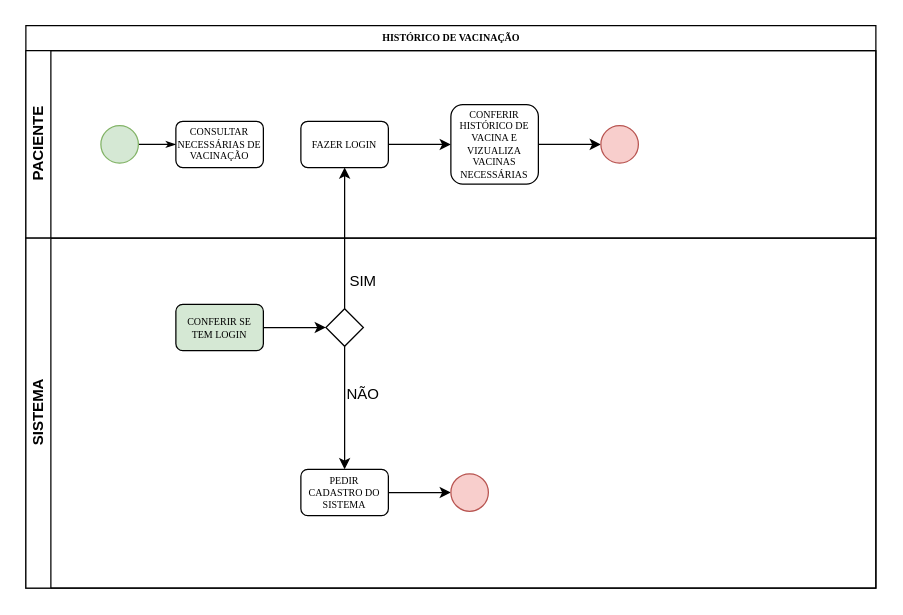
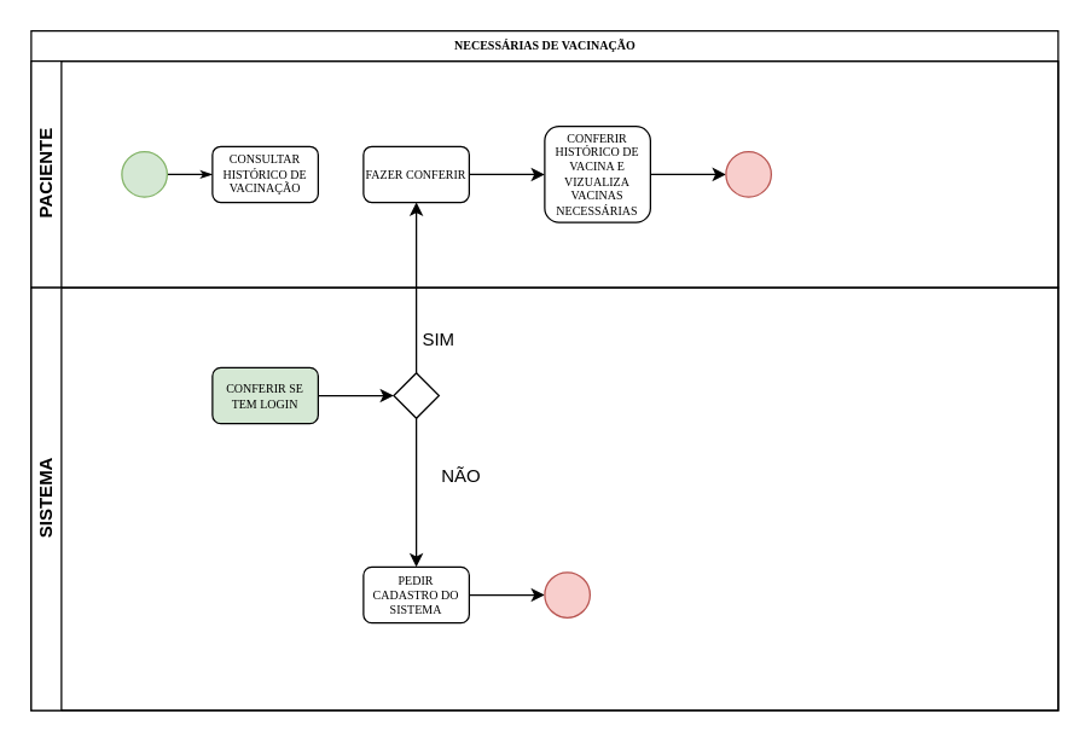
- <mxCell id="2" value="HISTÓRICO DE VACINAÇÃO" style="swimlane;html=1;childLayout=stackLayout;horizontal=1;startSize=20;horizontalStack=0;rounded=0;shadow=0;labelBackgroundColor=none;strokeWidth=1;fontFamily=Verdana;fontSize=8;align=center;" parent="1" vertex="1"><mxGeometry x="20" y="20" width="680" height="450" as="geometry" /></mxCell>
+ <mxCell id="2" value="NECESSÁRIAS DE VACINAÇÃO" style="swimlane;html=1;childLayout=stackLayout;horizontal=1;startSize=20;horizontalStack=0;rounded=0;shadow=0;labelBackgroundColor=none;strokeWidth=1;fontFamily=Verdana;fontSize=8;align=center;" parent="1" vertex="1"><mxGeometry x="20" y="20" width="680" height="450" as="geometry" /></mxCell>
- <mxCell id="6" value="CONSULTAR NECESSÁRIAS DE VACINAÇÃO" style="rounded=1;whiteSpace=wrap;html=1;shadow=0;labelBackgroundColor=none;strokeWidth=1;fontFamily=Verdana;fontSize=8;align=center;" parent="3" vertex="1"><mxGeometry x="120" y="56.5" width="70" height="37" as="geometry" /></mxCell>
+ <mxCell id="6" value="CONSULTAR HISTÓRICO DE VACINAÇÃO" style="rounded=1;whiteSpace=wrap;html=1;shadow=0;labelBackgroundColor=none;strokeWidth=1;fontFamily=Verdana;fontSize=8;align=center;" parent="3" vertex="1"><mxGeometry x="120" y="56.5" width="70" height="37" as="geometry" /></mxCell>
- <mxCell id="8" value="FAZER LOGIN" style="rounded=1;whiteSpace=wrap;html=1;shadow=0;labelBackgroundColor=none;strokeWidth=1;fontFamily=Verdana;fontSize=8;align=center;" vertex="1" parent="3"><mxGeometry x="220" y="56.5" width="70" height="37" as="geometry" /></mxCell>
+ <mxCell id="8" value="FAZER CONFERIR" style="rounded=1;whiteSpace=wrap;html=1;shadow=0;labelBackgroundColor=none;strokeWidth=1;fontFamily=Verdana;fontSize=8;align=center;" vertex="1" parent="3"><mxGeometry x="220" y="56.5" width="70" height="37" as="geometry" /></mxCell>
- <mxCell id="22" value="NÃO" style="text;html=1;align=center;verticalAlign=middle;whiteSpace=wrap;rounded=0;" vertex="1" parent="13"><mxGeometry x="240" y="110" width="60" height="30" as="geometry" /></mxCell>
+ <mxCell id="22" value="NÃO" style="text;html=1;align=center;verticalAlign=middle;whiteSpace=wrap;rounded=0;" vertex="1" parent="13"><mxGeometry x="255" y="110" width="60" height="30" as="geometry" /></mxCell>
